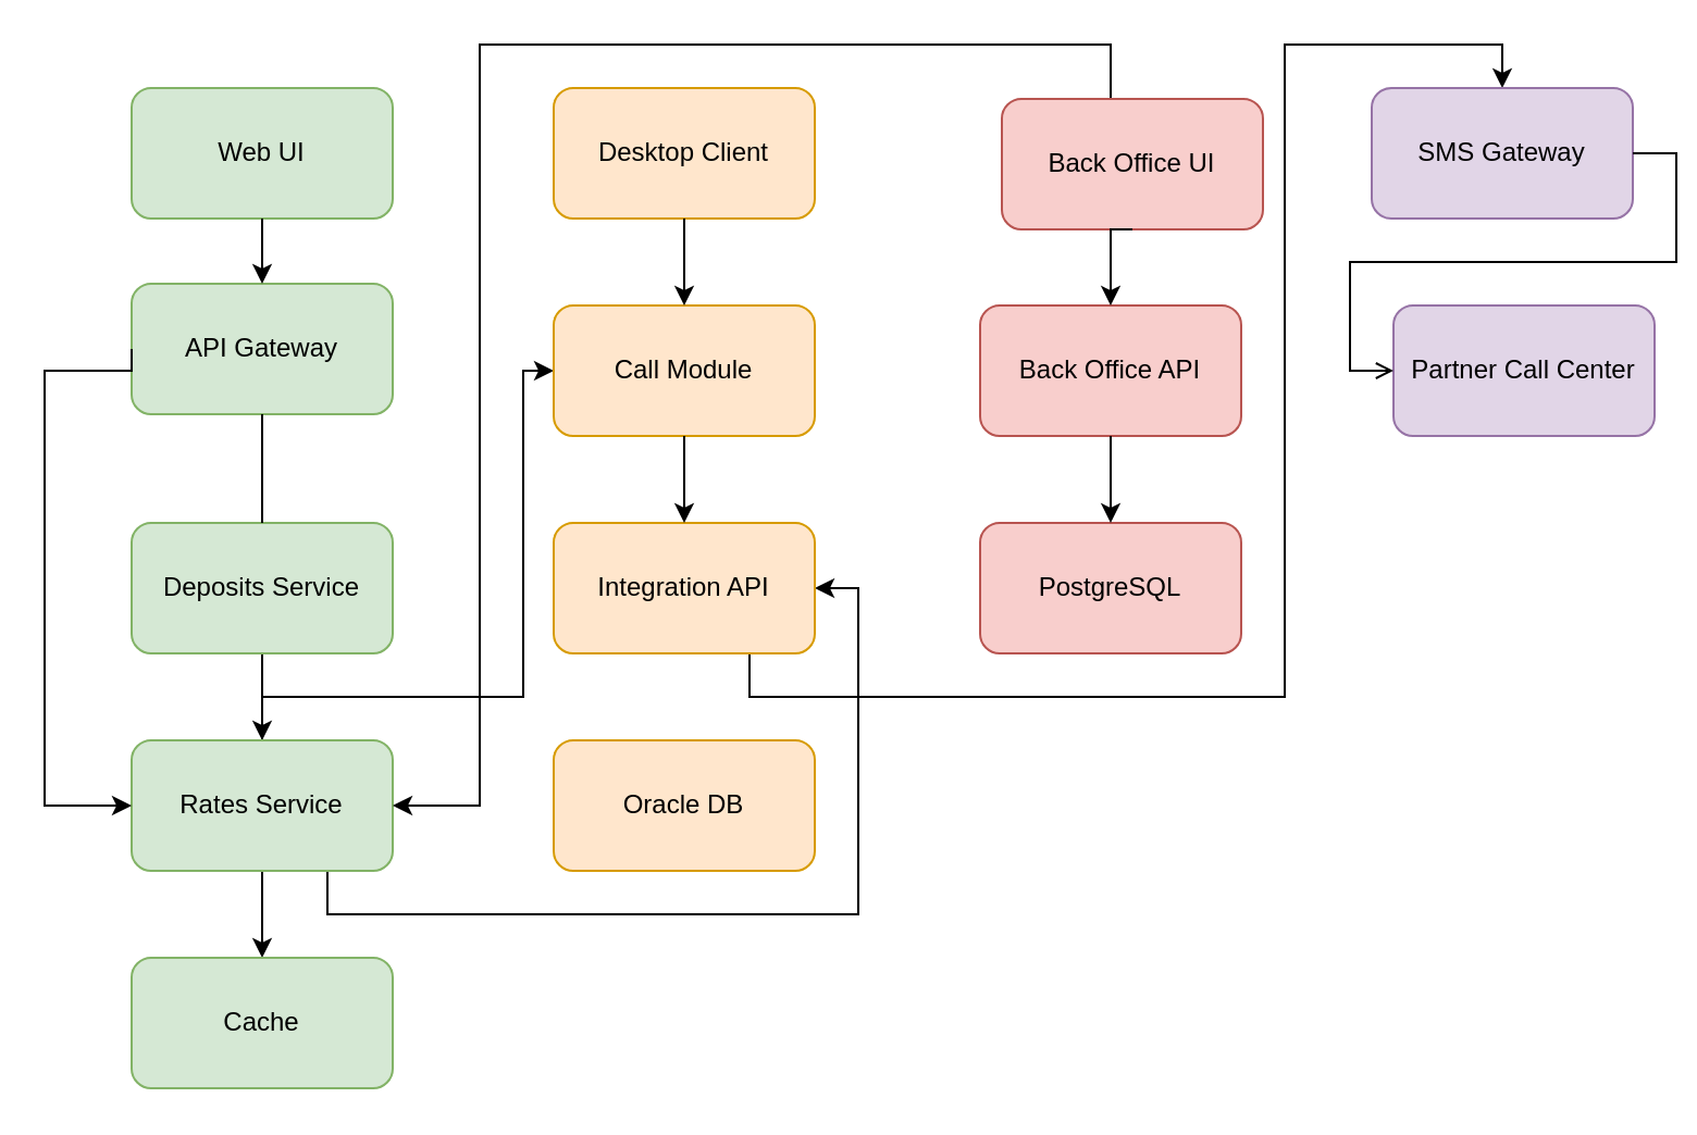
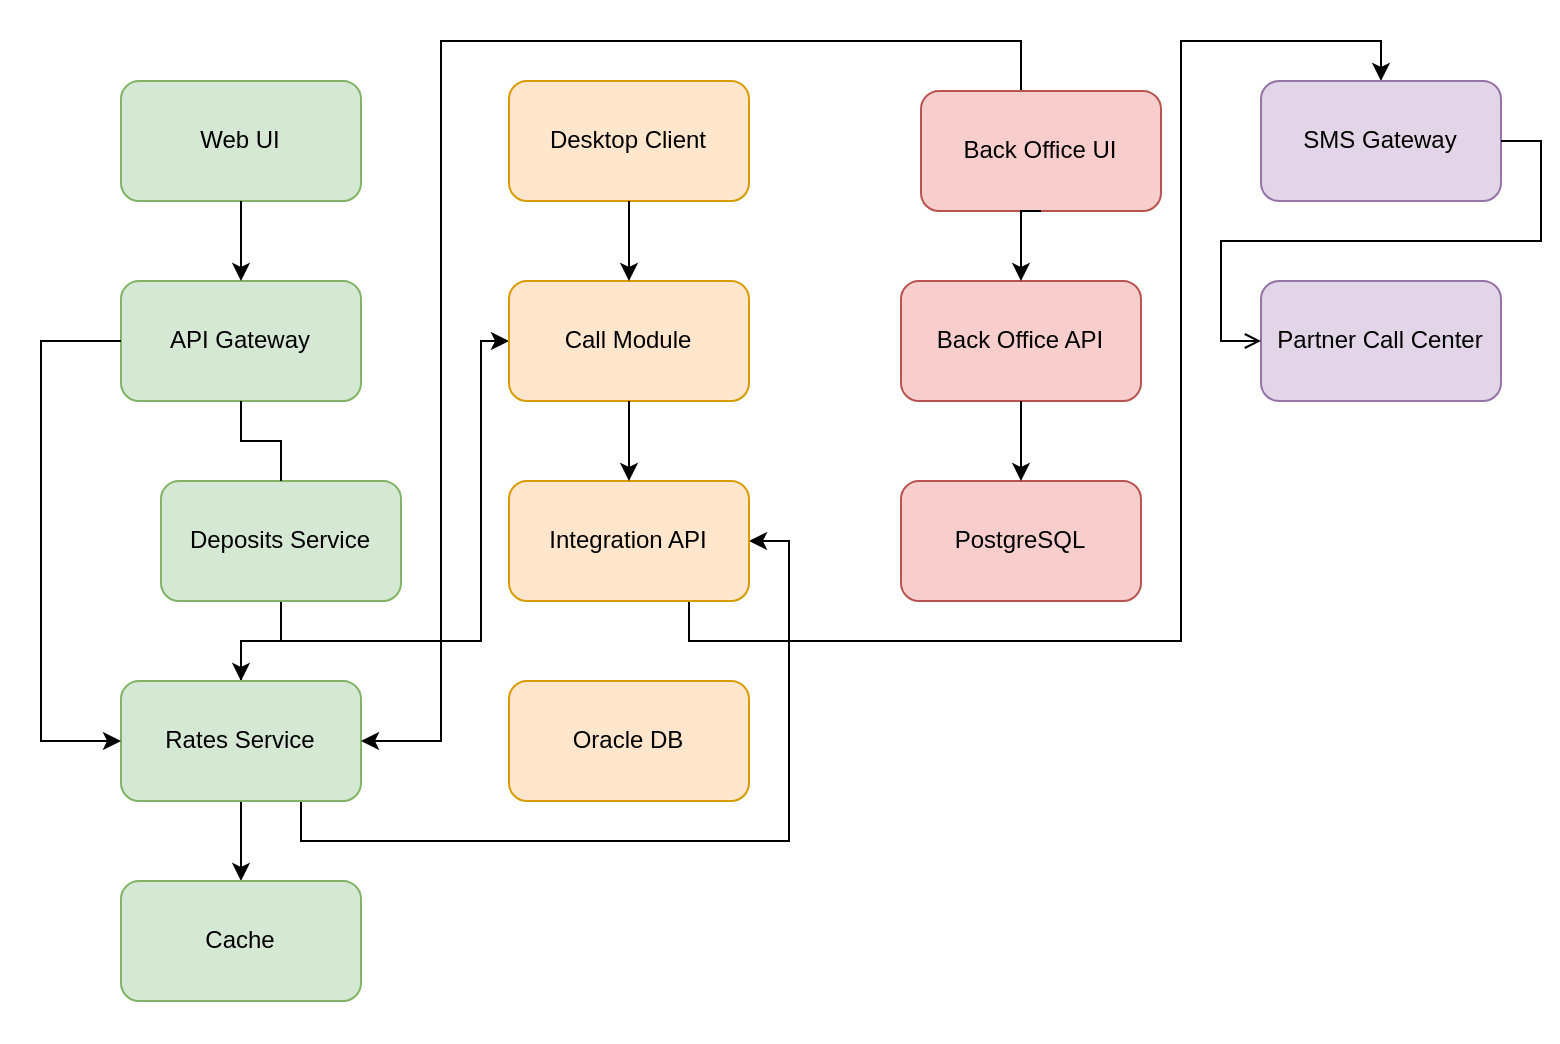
- <mxCell id="3" value="API Gateway" style="rounded=1;whiteSpace=wrap;html=1;fillColor=#d5e8d4;strokeColor=#82b366;fontSize=12;" vertex="1" parent="1"><mxGeometry x="60" y="130" width="120" height="60" as="geometry" /></mxCell>
+ <mxCell id="3" value="API Gateway" style="rounded=1;whiteSpace=wrap;html=1;fillColor=#d5e8d4;strokeColor=#82b366;fontSize=12;" vertex="1" parent="1"><mxGeometry x="60" y="140" width="120" height="60" as="geometry" /></mxCell>
- <mxCell id="21" value="Partner Call Center" style="rounded=1;whiteSpace=wrap;html=1;fillColor=#e1d5e7;strokeColor=#9673a6;fontSize=12;" vertex="1" parent="1"><mxGeometry x="640" y="140" width="120" height="60" as="geometry" /></mxCell>
+ <mxCell id="21" value="Partner Call Center" style="rounded=1;whiteSpace=wrap;html=1;fillColor=#e1d5e7;strokeColor=#9673a6;fontSize=12;" vertex="1" parent="1"><mxGeometry x="630" y="140" width="120" height="60" as="geometry" /></mxCell>
- <mxCell id="5" value="Deposits Service" style="rounded=1;whiteSpace=wrap;html=1;fillColor=#d5e8d4;strokeColor=#82b366;fontSize=12;" vertex="1" parent="1"><mxGeometry x="60" y="240" width="120" height="60" as="geometry" /></mxCell>
+ <mxCell id="5" value="Deposits Service" style="rounded=1;whiteSpace=wrap;html=1;fillColor=#d5e8d4;strokeColor=#82b366;fontSize=12;" vertex="1" parent="1"><mxGeometry x="80" y="240" width="120" height="60" as="geometry" /></mxCell>
